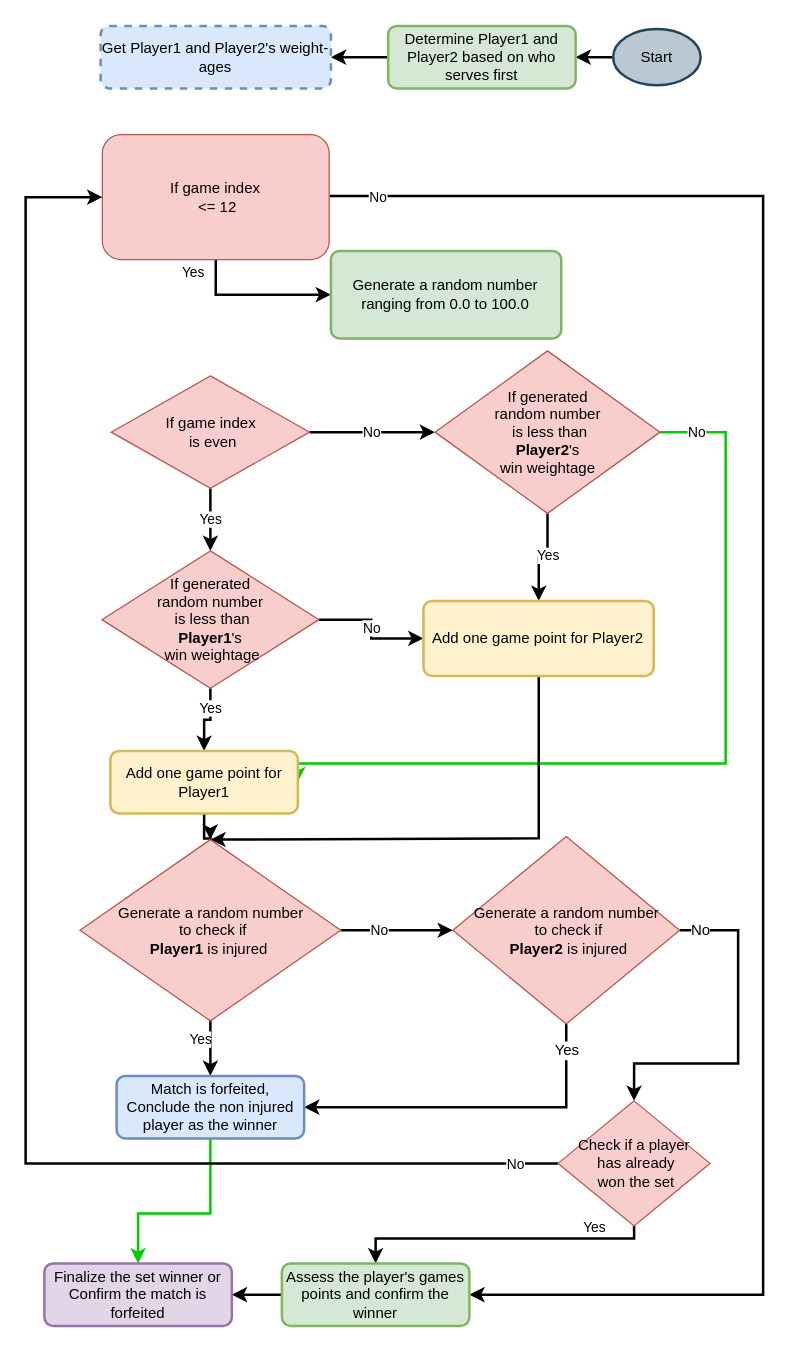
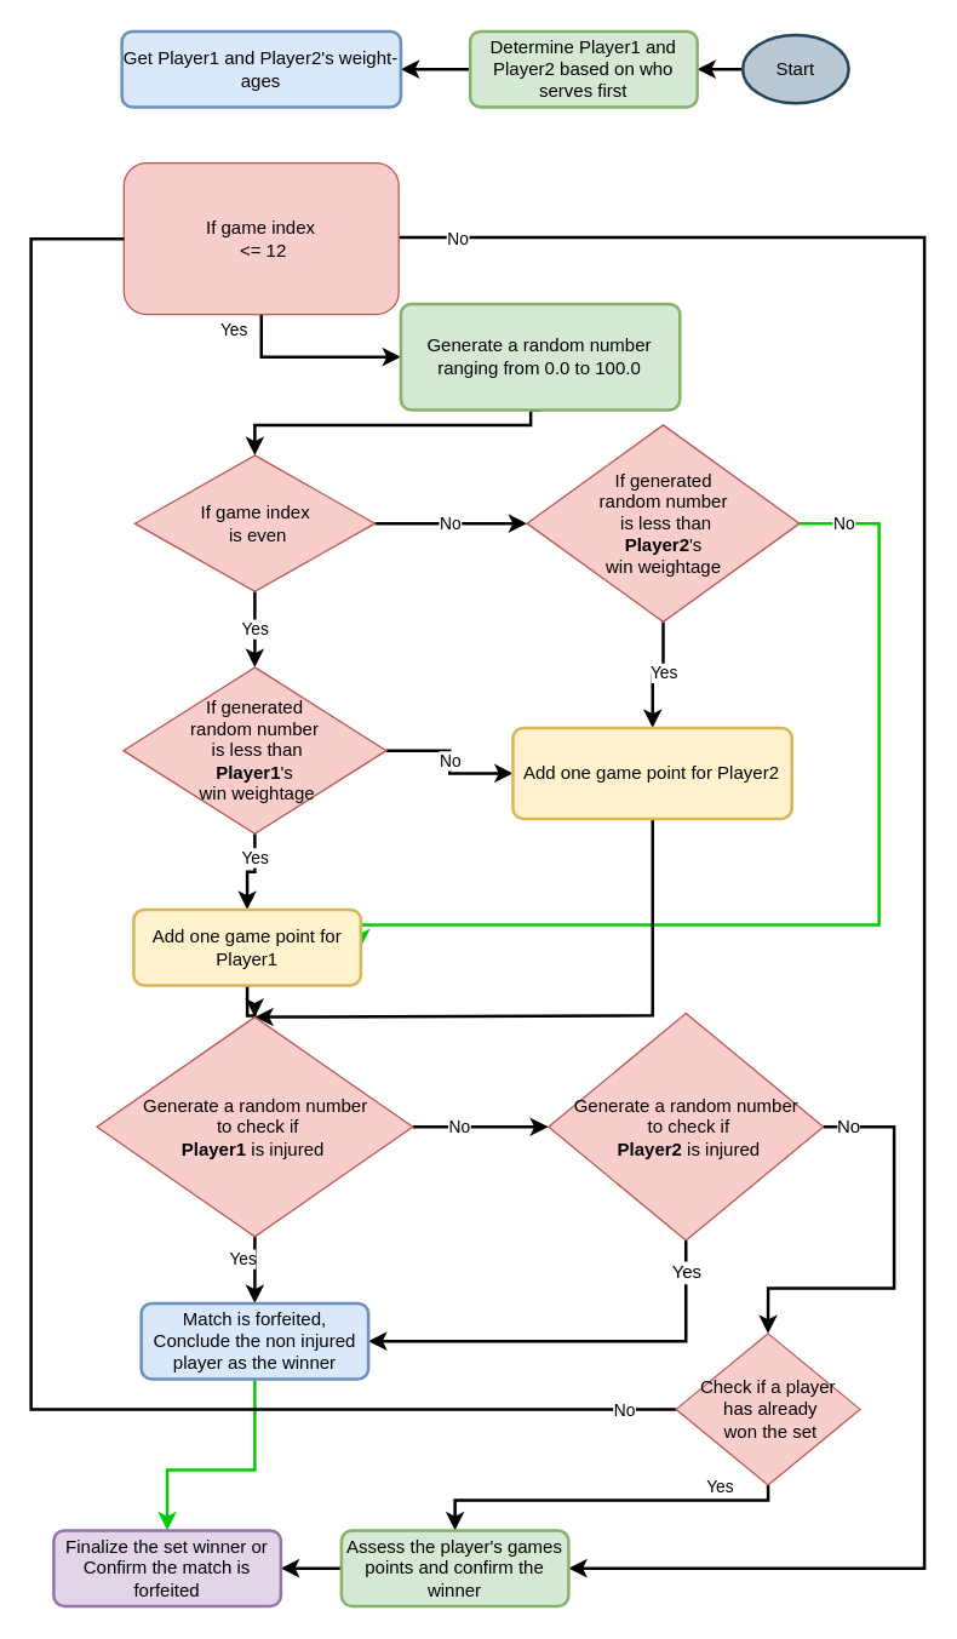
- <mxCell id="6" value="Get Player1 and Player2's weight-ages" style="rounded=1;whiteSpace=wrap;html=1;absoluteArcSize=1;arcSize=14;strokeWidth=2;fillColor=#dae8fc;strokeColor=#6c8ebf;dashed=1;" vertex="1" parent="1"><mxGeometry x="80" y="20" width="184.25" height="50" as="geometry" /></mxCell>
+ <mxCell id="6" value="Get Player1 and Player2's weight-ages" style="rounded=1;whiteSpace=wrap;html=1;absoluteArcSize=1;arcSize=14;strokeWidth=2;fillColor=#dae8fc;strokeColor=#6c8ebf;" vertex="1" parent="1"><mxGeometry x="80" y="20" width="184.25" height="50" as="geometry" /></mxCell>
- <mxCell id="41" style="edgeStyle=orthogonalEdgeStyle;rounded=0;orthogonalLoop=1;jettySize=auto;html=1;strokeWidth=2;entryX=0;entryY=0.5;entryDx=0;entryDy=0;exitX=0;exitY=0.5;exitDx=0;exitDy=0;" edge="1" parent="1" source="45" target="11"><mxGeometry relative="1" as="geometry"><mxPoint x="90" y="160" as="targetPoint" /><Array as="points"><mxPoint x="20" y="930" /><mxPoint x="20" y="157" /></Array></mxGeometry></mxCell>
+ <mxCell id="41" style="edgeStyle=orthogonalEdgeStyle;rounded=0;orthogonalLoop=1;jettySize=auto;html=1;strokeWidth=2;entryX=0;entryY=0.5;entryDx=0;entryDy=0;exitX=0;exitY=0.5;exitDx=0;exitDy=0;endArrow=none;" edge="1" parent="1" source="45" target="11"><mxGeometry relative="1" as="geometry"><mxPoint x="90" y="160" as="targetPoint" /><Array as="points"><mxPoint x="20" y="930" /><mxPoint x="20" y="157" /></Array></mxGeometry></mxCell>
+ <mxCell id="16" style="edgeStyle=orthogonalEdgeStyle;rounded=0;orthogonalLoop=1;jettySize=auto;html=1;exitX=0.5;exitY=1;exitDx=0;exitDy=0;entryX=0.5;entryY=0;entryDx=0;entryDy=0;strokeWidth=2;" edge="1" parent="1" source="17" target="15"><mxGeometry relative="1" as="geometry"><Array as="points"><mxPoint x="350" y="270" /><mxPoint x="350" y="280" /><mxPoint x="168" y="280" /></Array></mxGeometry></mxCell>
